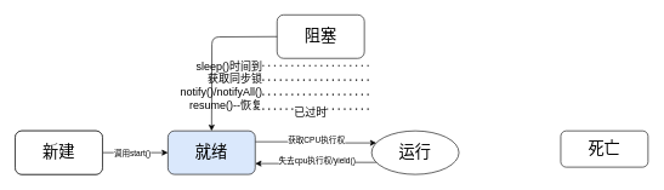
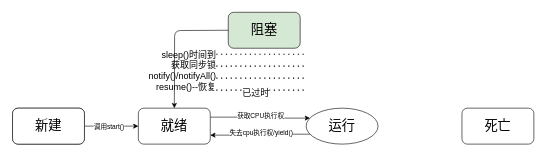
- <mxCell id="12" value="阻塞" style="whiteSpace=wrap;html=1;fontSize=22;rounded=1;" parent="1" vertex="1"><mxGeometry x="380" y="20" width="120" height="60" as="geometry" /></mxCell>
+ <mxCell id="12" value="阻塞" style="whiteSpace=wrap;html=1;fontSize=22;rounded=1;fillColor=#d5e8d4;" parent="1" vertex="1"><mxGeometry x="380" y="20" width="120" height="60" as="geometry" /></mxCell>
- <mxCell id="11" value="死亡" style="whiteSpace=wrap;html=1;fontSize=22;rounded=1;" parent="1" vertex="1"><mxGeometry x="770" y="180" width="120" height="50" as="geometry" /></mxCell>
+ <mxCell id="11" value="死亡" style="whiteSpace=wrap;html=1;fontSize=22;rounded=1;" parent="1" vertex="1"><mxGeometry x="770" y="180" width="120" height="60" as="geometry" /></mxCell>
- <mxCell id="7" value="就绪" style="whiteSpace=wrap;html=1;fontSize=22;rounded=1;fillColor=#dae8fc;" parent="1" vertex="1"><mxGeometry x="230" y="180" width="120" height="60" as="geometry" /></mxCell>
+ <mxCell id="7" value="就绪" style="whiteSpace=wrap;html=1;fontSize=22;rounded=1;" parent="1" vertex="1"><mxGeometry x="230" y="180" width="120" height="60" as="geometry" /></mxCell>
